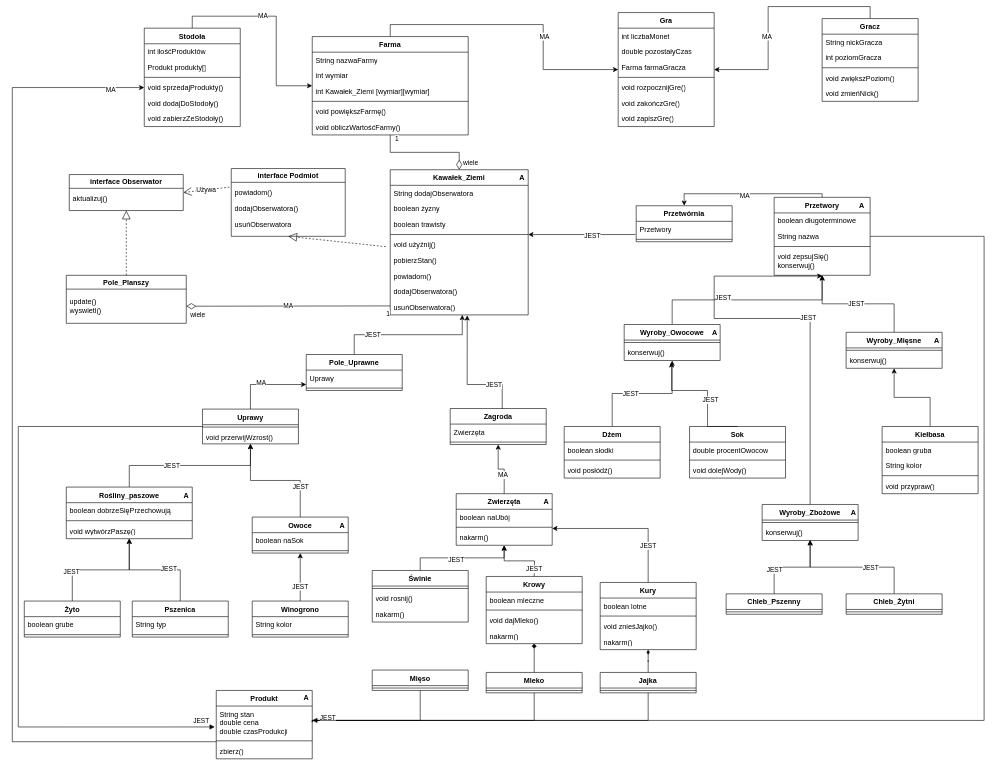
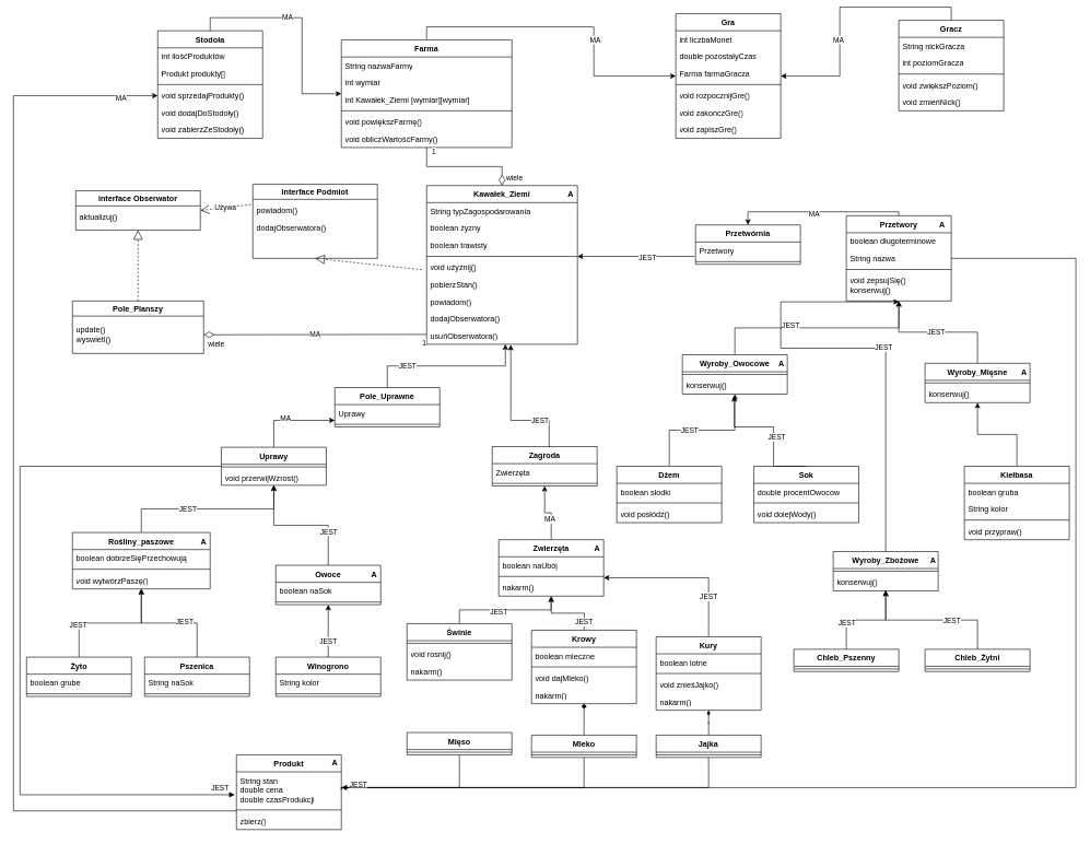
- <mxCell id="28" value="String dodajObserwatora" style="text;strokeColor=none;fillColor=none;align=left;verticalAlign=top;spacingLeft=4;spacingRight=4;overflow=hidden;rotatable=0;points=[[0,0.5],[1,0.5]];portConstraint=eastwest;whiteSpace=wrap;html=1;" parent="27" vertex="1"><mxGeometry y="26" width="230" height="26" as="geometry" /></mxCell>
+ <mxCell id="28" value="String typZagospodarowania" style="text;strokeColor=none;fillColor=none;align=left;verticalAlign=top;spacingLeft=4;spacingRight=4;overflow=hidden;rotatable=0;points=[[0,0.5],[1,0.5]];portConstraint=eastwest;whiteSpace=wrap;html=1;" parent="27" vertex="1"><mxGeometry y="26" width="230" height="26" as="geometry" /></mxCell>
- <mxCell id="157" value="usuńObserwatora" style="text;strokeColor=none;fillColor=none;align=left;verticalAlign=top;spacingLeft=4;spacingRight=4;overflow=hidden;rotatable=0;points=[[0,0.5],[1,0.5]];portConstraint=eastwest;whiteSpace=wrap;html=1;" parent="154" vertex="1"><mxGeometry y="80" width="180" height="26" as="geometry" /></mxCell>
- <mxCell id="110" value="String typ" style="text;strokeColor=none;fillColor=none;align=left;verticalAlign=top;spacingLeft=4;spacingRight=4;overflow=hidden;rotatable=0;points=[[0,0.5],[1,0.5]];portConstraint=eastwest;whiteSpace=wrap;html=1;" parent="109" vertex="1"><mxGeometry y="26" width="160" height="26" as="geometry" /></mxCell>
+ <mxCell id="110" value="String naSok" style="text;strokeColor=none;fillColor=none;align=left;verticalAlign=top;spacingLeft=4;spacingRight=4;overflow=hidden;rotatable=0;points=[[0,0.5],[1,0.5]];portConstraint=eastwest;whiteSpace=wrap;html=1;" parent="109" vertex="1"><mxGeometry y="26" width="160" height="26" as="geometry" /></mxCell>
